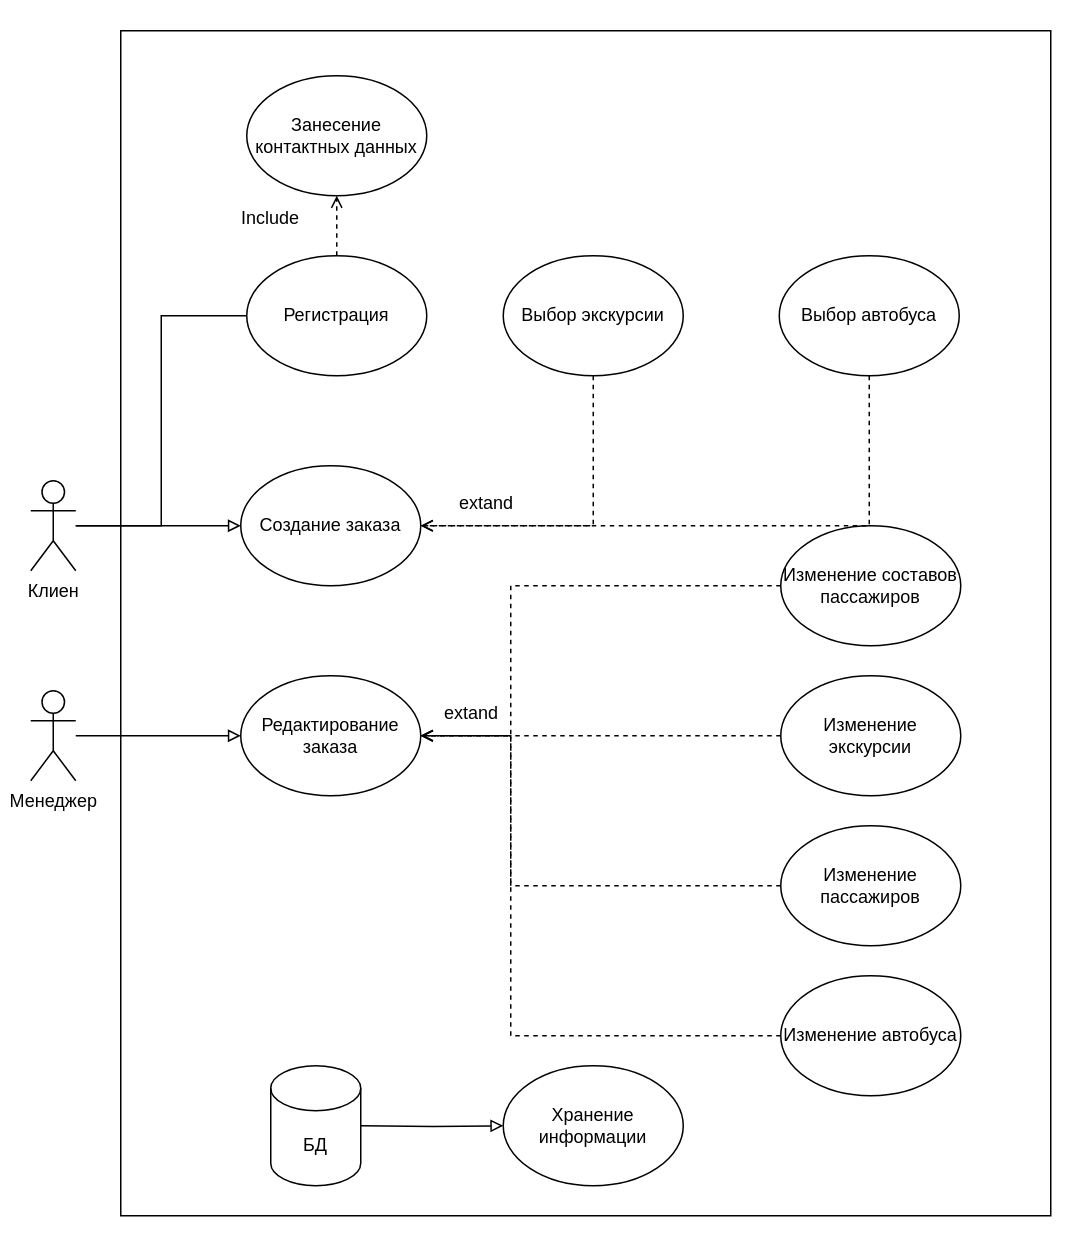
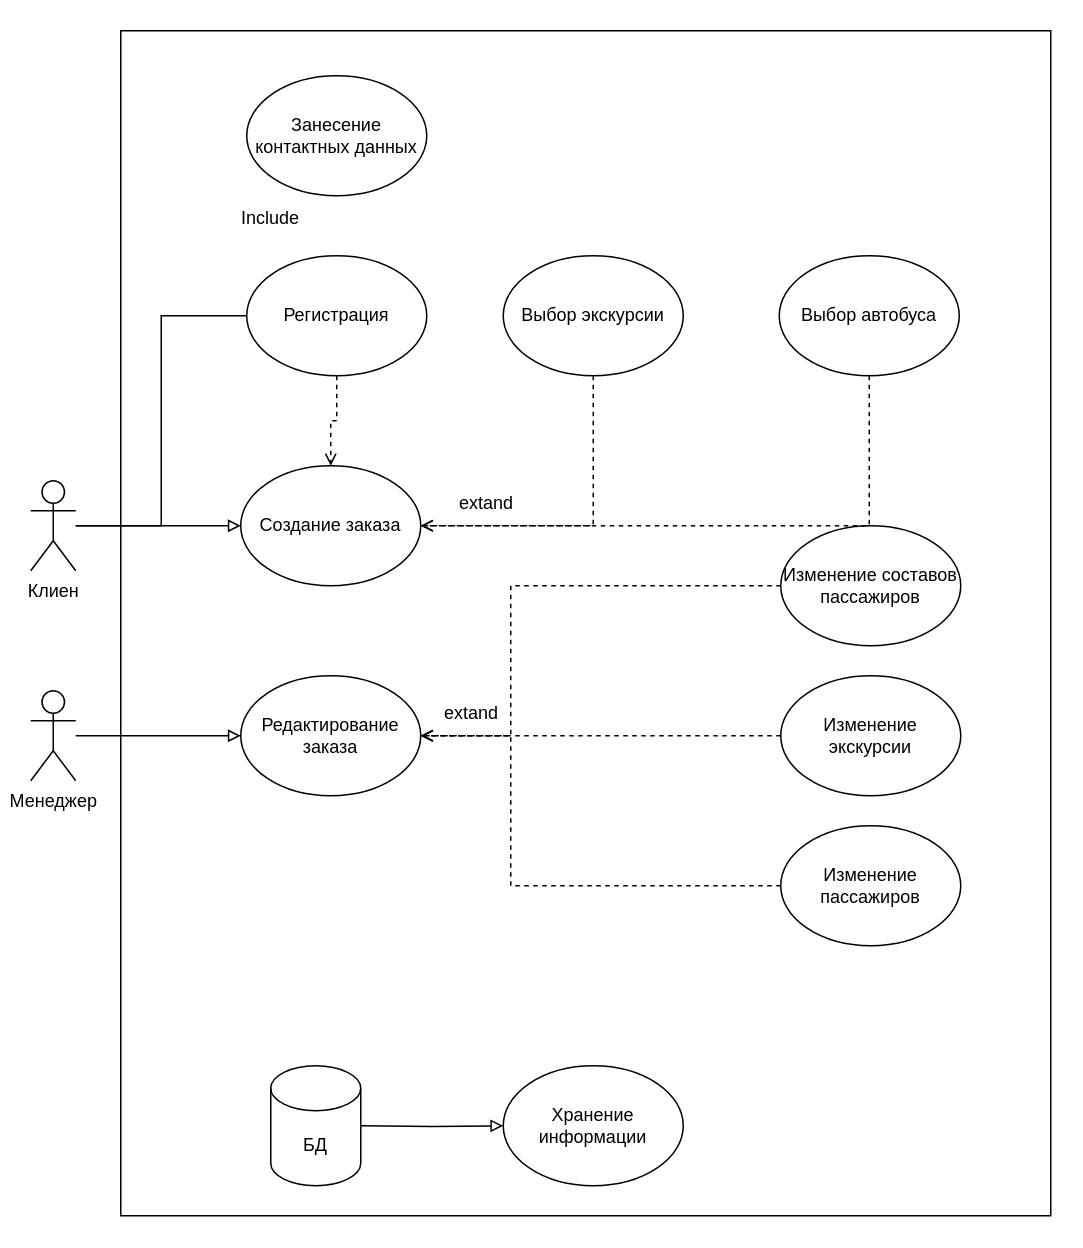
- <mxCell id="26" style="edgeStyle=orthogonalEdgeStyle;rounded=0;orthogonalLoop=1;jettySize=auto;html=1;dashed=1;endArrow=open;endFill=0;" edge="1" parent="1" source="27" target="29"><mxGeometry relative="1" as="geometry" /></mxCell>
+ <mxCell id="26" style="edgeStyle=orthogonalEdgeStyle;rounded=0;orthogonalLoop=1;jettySize=auto;html=1;dashed=1;endArrow=open;endFill=0;" edge="1" parent="1" source="27" target="8"><mxGeometry relative="1" as="geometry" /></mxCell>
- <mxCell id="15" style="edgeStyle=orthogonalEdgeStyle;rounded=0;orthogonalLoop=1;jettySize=auto;html=1;entryX=1;entryY=0.5;entryDx=0;entryDy=0;dashed=1;endArrow=open;endFill=0;" edge="1" parent="1" source="16" target="9"><mxGeometry relative="1" as="geometry"><Array as="points"><mxPoint x="340" y="690" /><mxPoint x="340" y="490" /></Array></mxGeometry></mxCell>
- <mxCell id="16" value="Изменение автобуса" style="ellipse;whiteSpace=wrap;html=1;" vertex="1" parent="1"><mxGeometry x="520" y="650" width="120" height="80" as="geometry" /></mxCell>
